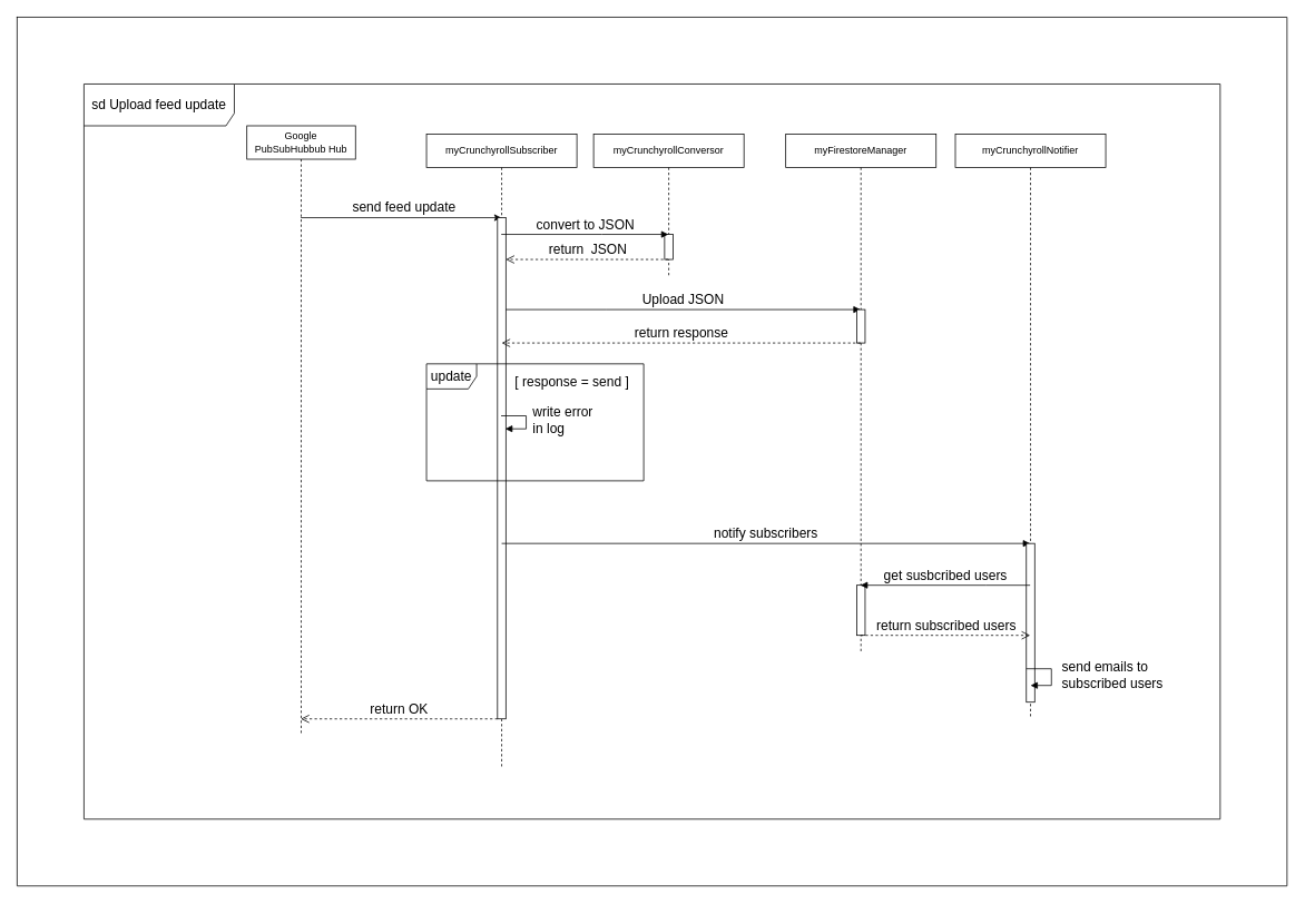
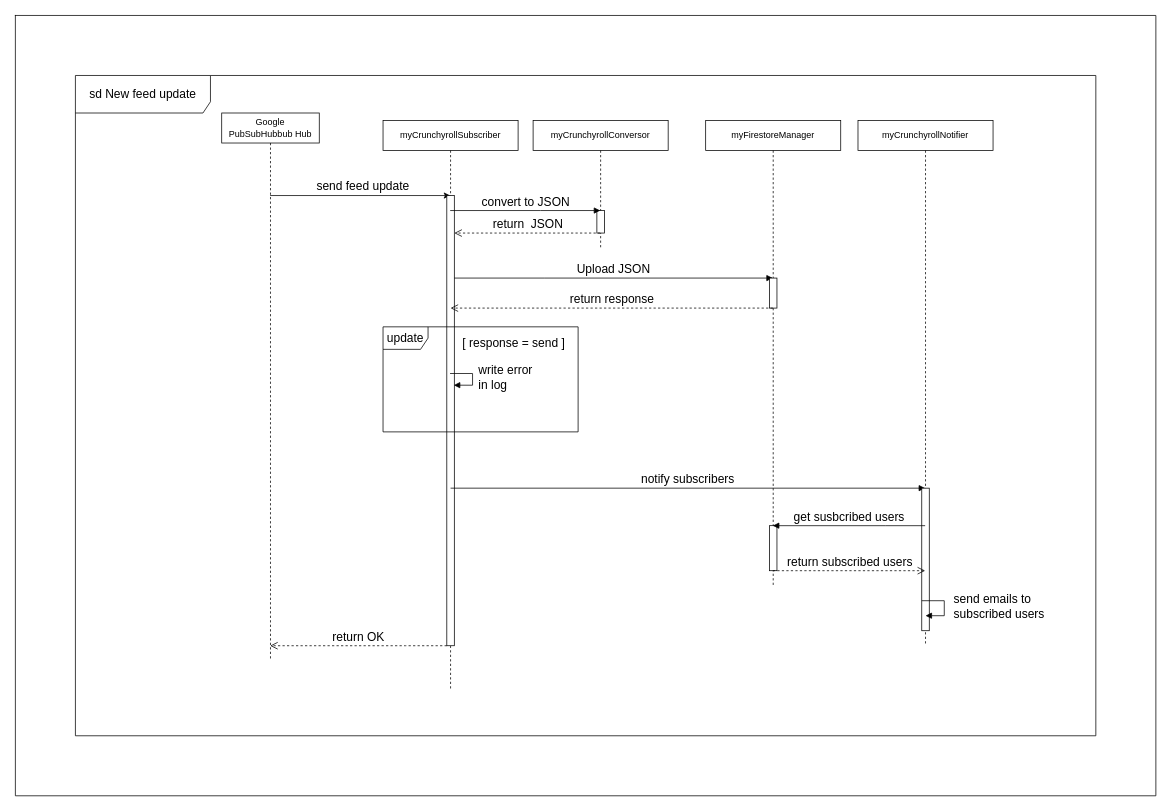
- <mxCell id="2" value="sd Upload feed update" style="shape=umlFrame;whiteSpace=wrap;html=1;fontSize=16;width=180;height=50;sketch=0;" vertex="1" parent="1"><mxGeometry x="100" y="100" width="1360" height="880" as="geometry" /></mxCell>
+ <mxCell id="2" value="sd New feed update" style="shape=umlFrame;whiteSpace=wrap;html=1;fontSize=16;width=180;height=50;sketch=0;" vertex="1" parent="1"><mxGeometry x="100" y="100" width="1360" height="880" as="geometry" /></mxCell>
